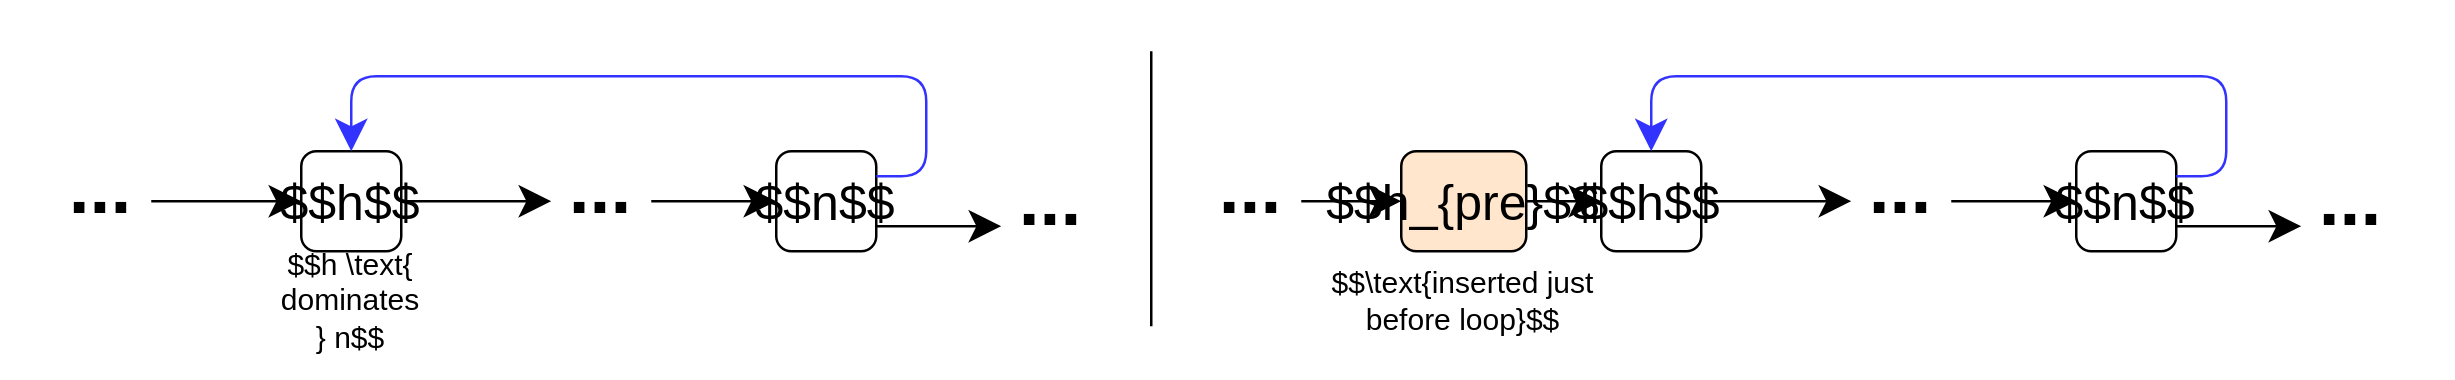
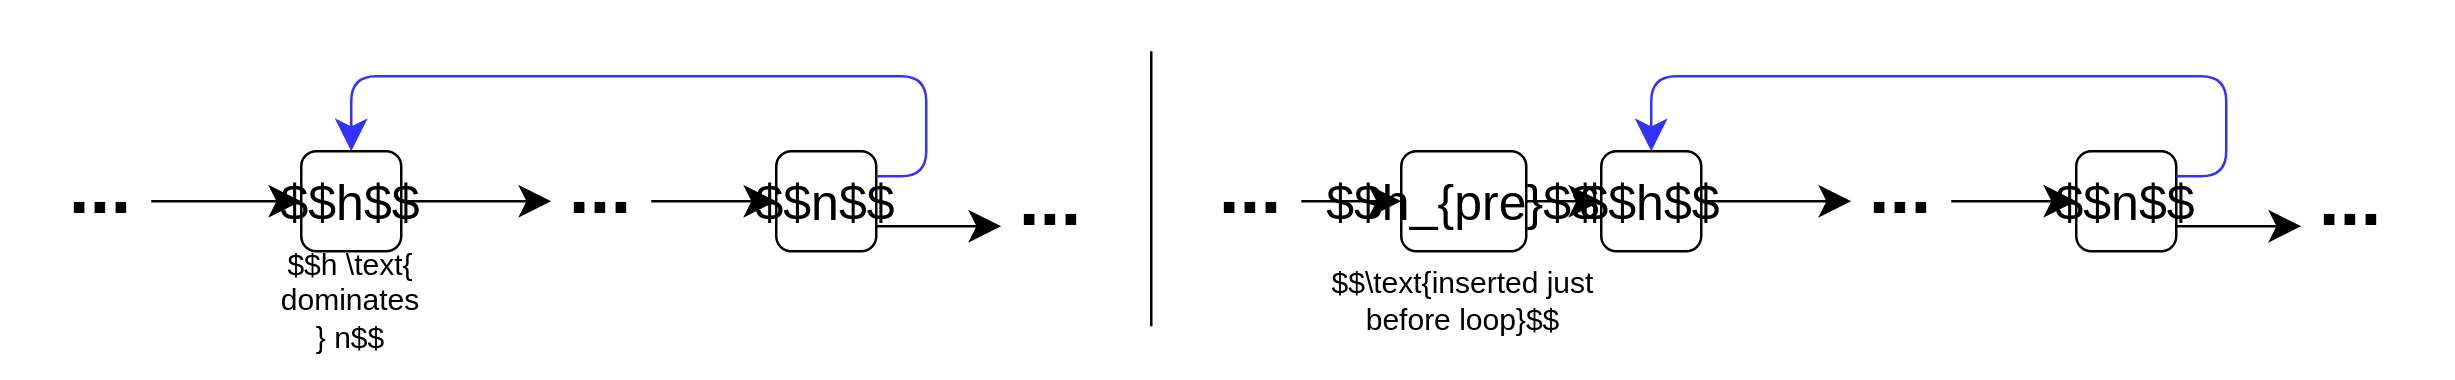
- <mxCell id="23" value="$$h_{pre}$$" style="rounded=1;whiteSpace=wrap;html=1;fontSize=20;fillColor=#ffe6cc;" vertex="1" parent="1"><mxGeometry x="560" y="60" width="50" height="40" as="geometry" /></mxCell>
+ <mxCell id="23" value="$$h_{pre}$$" style="rounded=1;whiteSpace=wrap;html=1;fontSize=20;" vertex="1" parent="1"><mxGeometry x="560" y="60" width="50" height="40" as="geometry" /></mxCell>
